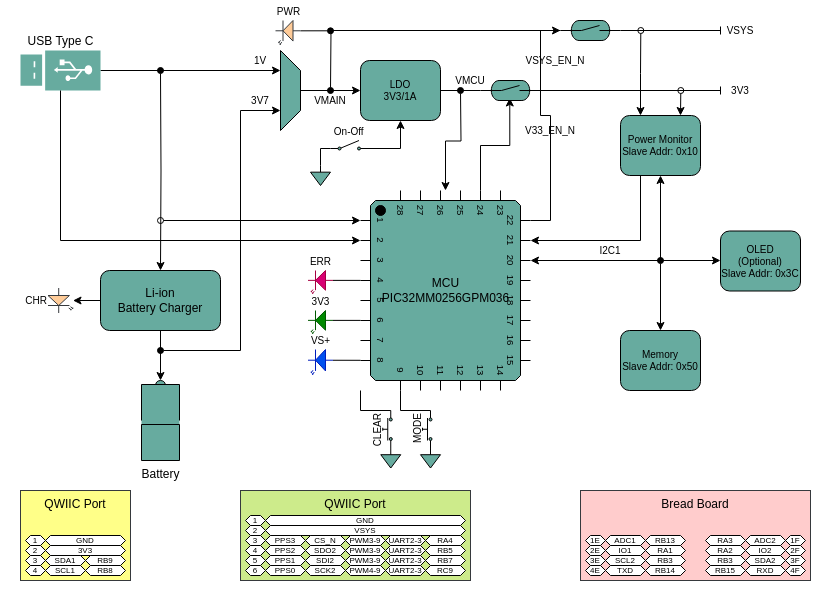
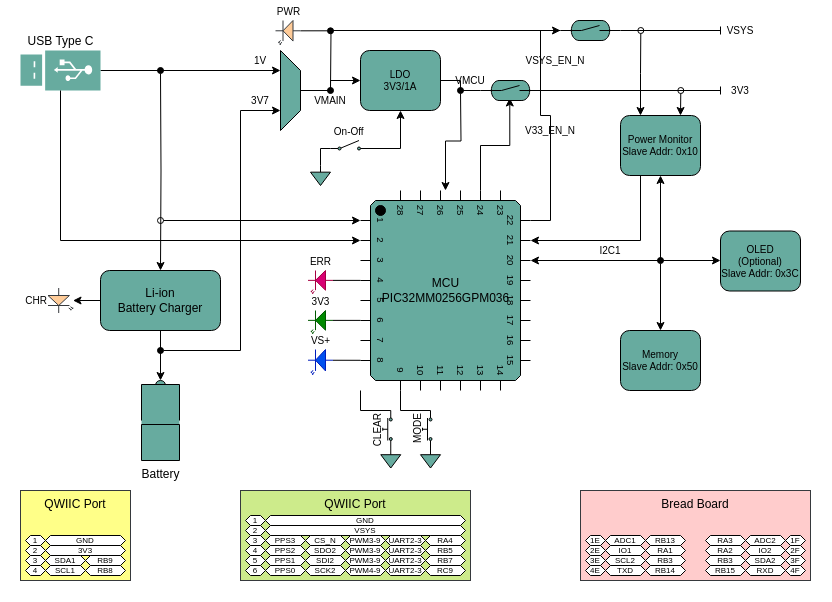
- <mxCell id="22" value="LDO&lt;br&gt;3V3/1A" style="rounded=1;whiteSpace=wrap;html=1;strokeColor=default;strokeWidth=1;fontSize=10;fillColor=#67AB9F;" parent="1" vertex="1"><mxGeometry x="360" y="60" width="80" height="60" as="geometry" /></mxCell>
+ <mxCell id="22" value="LDO&lt;br&gt;3V3/1A" style="rounded=1;whiteSpace=wrap;html=1;strokeColor=default;strokeWidth=1;fontSize=10;fillColor=#67AB9F;" parent="1" vertex="1"><mxGeometry x="360" y="50" width="80" height="60" as="geometry" /></mxCell>
